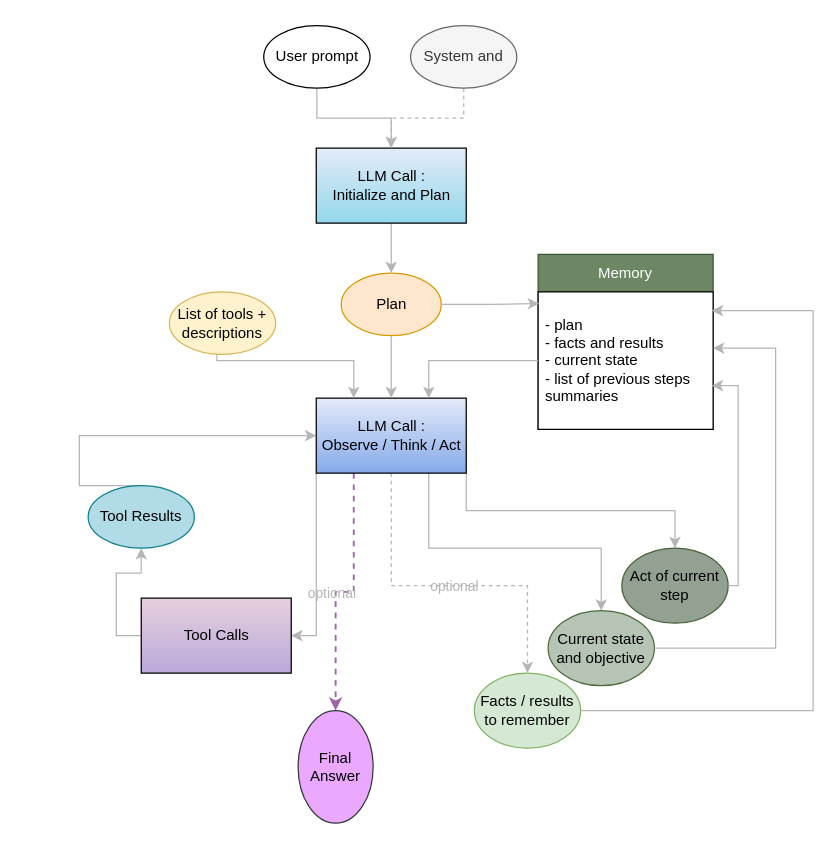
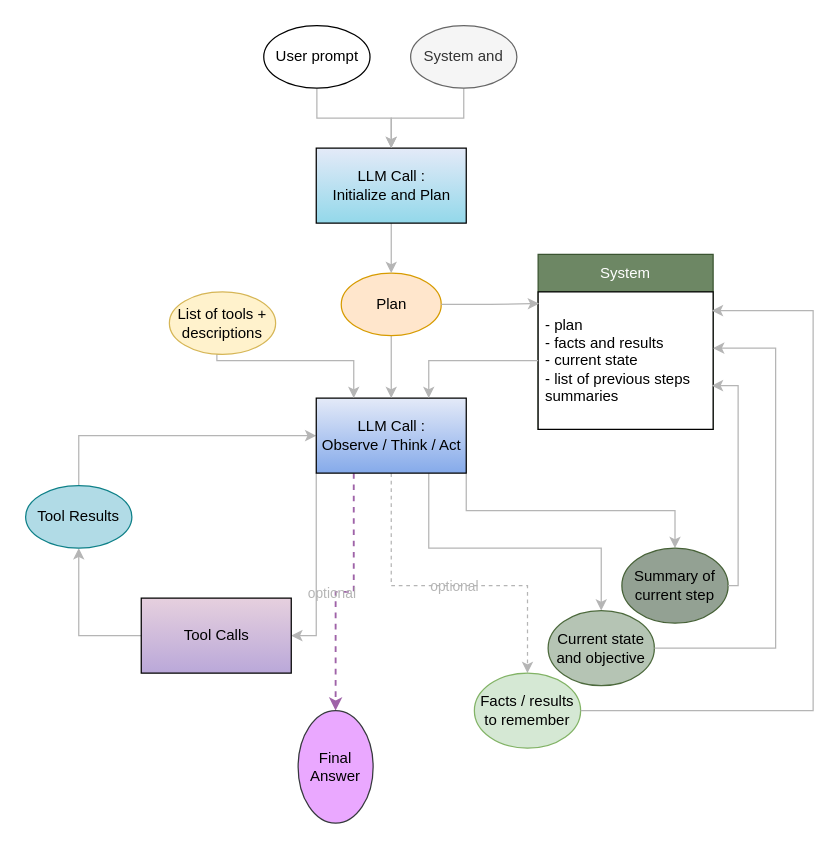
- <mxCell id="33" style="edgeStyle=orthogonalEdgeStyle;rounded=0;orthogonalLoop=1;jettySize=auto;html=1;exitX=0.5;exitY=1;exitDx=0;exitDy=0;entryX=0.5;entryY=0;entryDx=0;entryDy=0;strokeColor=#B5B5B5;dashed=1;" edge="1" parent="1" source="34" target="24"><mxGeometry relative="1" as="geometry" /></mxCell>
+ <mxCell id="33" style="edgeStyle=orthogonalEdgeStyle;rounded=0;orthogonalLoop=1;jettySize=auto;html=1;exitX=0.5;exitY=1;exitDx=0;exitDy=0;entryX=0.5;entryY=0;entryDx=0;entryDy=0;strokeColor=#B5B5B5;" edge="1" parent="1" source="34" target="24"><mxGeometry relative="1" as="geometry" /></mxCell>
- <mxCell id="19" value="Memory" style="swimlane;fontStyle=0;childLayout=stackLayout;horizontal=1;startSize=30;horizontalStack=0;resizeParent=1;resizeParentMax=0;resizeLast=0;collapsible=1;marginBottom=0;whiteSpace=wrap;html=1;rounded=0;shadow=0;glass=0;fillColor=#6d8764;fontColor=#ffffff;strokeColor=#3A5431;labelBackgroundColor=none;strokeWidth=1;" vertex="1" parent="1"><mxGeometry x="430" y="203" width="140" height="140" as="geometry" /></mxCell>
+ <mxCell id="19" value="System" style="swimlane;fontStyle=0;childLayout=stackLayout;horizontal=1;startSize=30;horizontalStack=0;resizeParent=1;resizeParentMax=0;resizeLast=0;collapsible=1;marginBottom=0;whiteSpace=wrap;html=1;rounded=0;shadow=0;glass=0;fillColor=#6d8764;fontColor=#ffffff;strokeColor=#3A5431;labelBackgroundColor=none;strokeWidth=1;" vertex="1" parent="1"><mxGeometry x="430" y="203" width="140" height="140" as="geometry" /></mxCell>
- <mxCell id="12" value="Tool Results" style="ellipse;whiteSpace=wrap;html=1;fillColor=#B1DBE6;strokeColor=#0e8088;" parent="1" vertex="1"><mxGeometry x="70" y="388" width="85" height="50" as="geometry" /></mxCell>
+ <mxCell id="12" value="Tool Results" style="ellipse;whiteSpace=wrap;html=1;fillColor=#B1DBE6;strokeColor=#0e8088;" parent="1" vertex="1"><mxGeometry x="20" y="388" width="85" height="50" as="geometry" /></mxCell>
- <mxCell id="25" value="Act of current step" style="ellipse;whiteSpace=wrap;html=1;fillColor=#93A193;strokeColor=#466137;" vertex="1" parent="1"><mxGeometry x="497" y="438" width="85" height="60" as="geometry" /></mxCell>
+ <mxCell id="25" value="Summary of current step" style="ellipse;whiteSpace=wrap;html=1;fillColor=#93A193;strokeColor=#466137;" vertex="1" parent="1"><mxGeometry x="497" y="438" width="85" height="60" as="geometry" /></mxCell>
